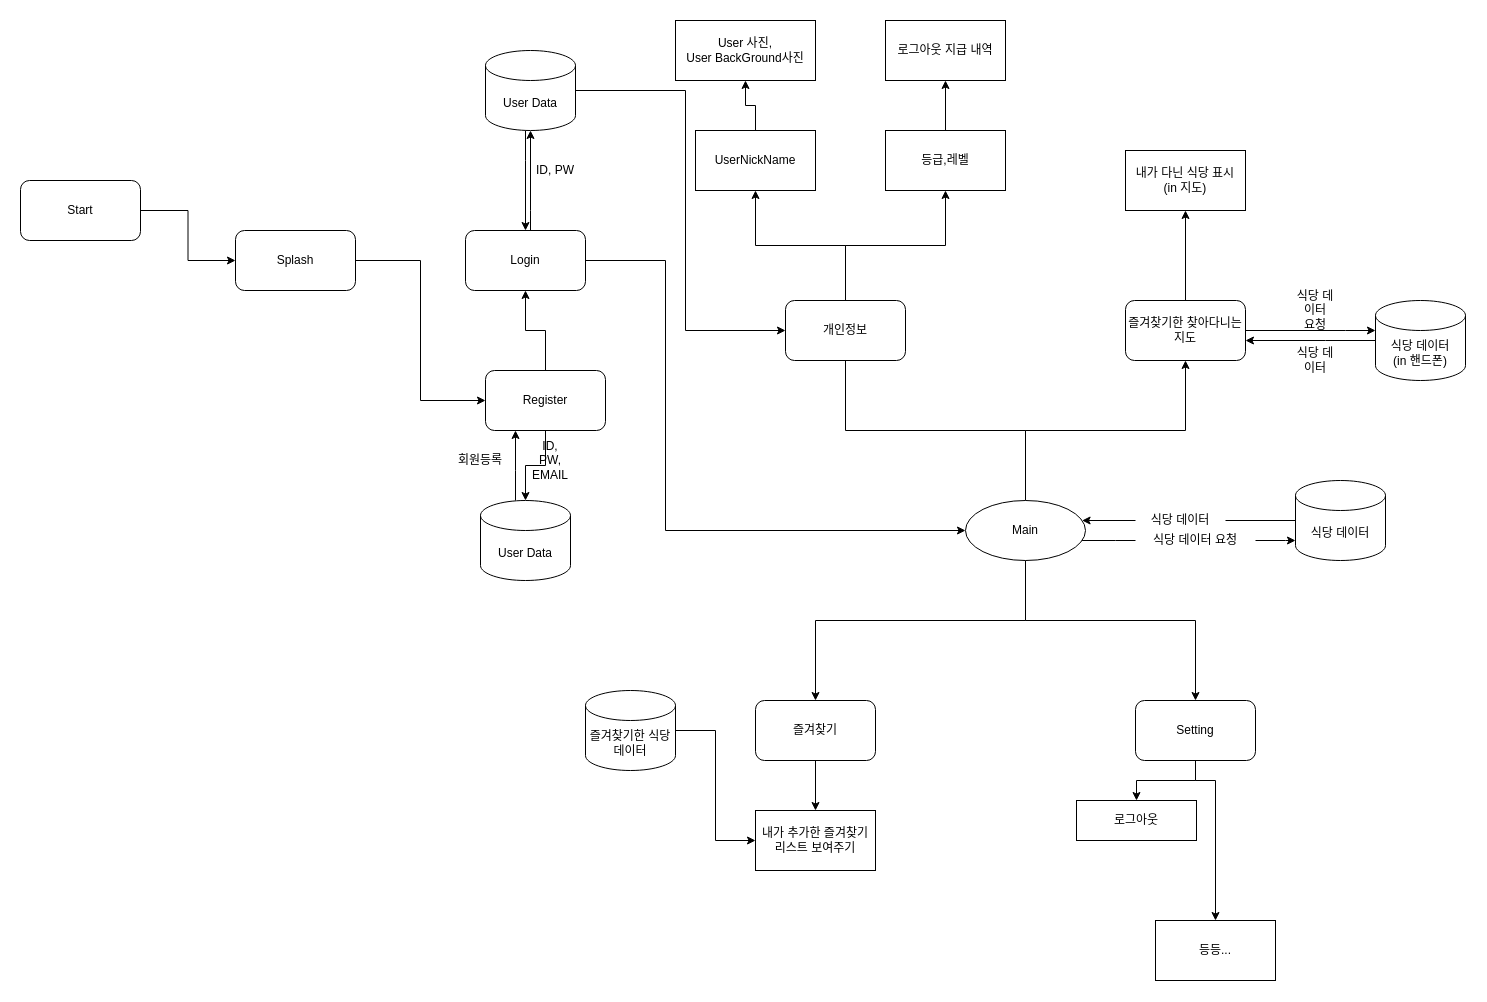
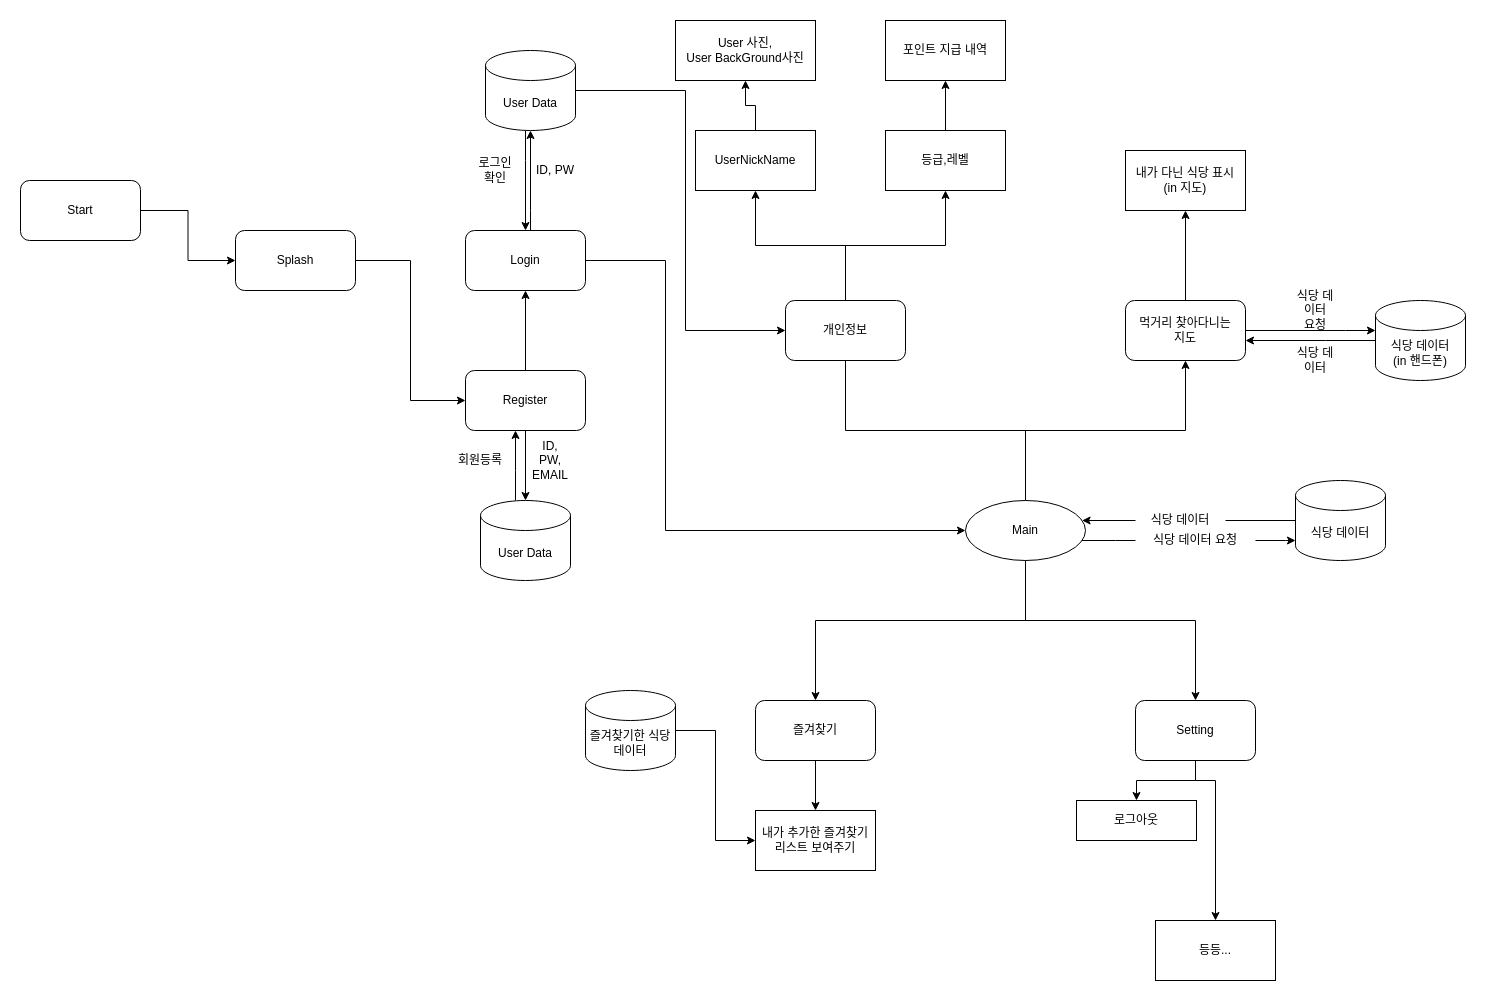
- <mxCell id="42" value="로그아웃 지급 내역" style="rounded=0;whiteSpace=wrap;html=1;" vertex="1" parent="1"><mxGeometry x="885" y="20" width="120" height="60" as="geometry" /></mxCell>
+ <mxCell id="42" value="포인트 지급 내역" style="rounded=0;whiteSpace=wrap;html=1;" vertex="1" parent="1"><mxGeometry x="885" y="20" width="120" height="60" as="geometry" /></mxCell>
+ <mxCell id="33" value="로그인 확인" style="text;html=1;strokeColor=none;fillColor=none;align=center;verticalAlign=middle;whiteSpace=wrap;rounded=0;" vertex="1" parent="1"><mxGeometry x="475" y="160" width="40" height="20" as="geometry" /></mxCell>
- <mxCell id="23" value="즐겨찾기한 찾아다니는 &lt;br&gt;지도" style="rounded=1;whiteSpace=wrap;html=1;" vertex="1" parent="1"><mxGeometry x="1125" y="300" width="120" height="60" as="geometry" /></mxCell>
+ <mxCell id="23" value="먹거리 찾아다니는 &lt;br&gt;지도" style="rounded=1;whiteSpace=wrap;html=1;" vertex="1" parent="1"><mxGeometry x="1125" y="300" width="120" height="60" as="geometry" /></mxCell>
- <mxCell id="11" value="Register" style="rounded=1;whiteSpace=wrap;html=1;" vertex="1" parent="1"><mxGeometry x="485" y="370" width="120" height="60" as="geometry" /></mxCell>
+ <mxCell id="11" value="Register" style="rounded=1;whiteSpace=wrap;html=1;" vertex="1" parent="1"><mxGeometry x="465" y="370" width="120" height="60" as="geometry" /></mxCell>
